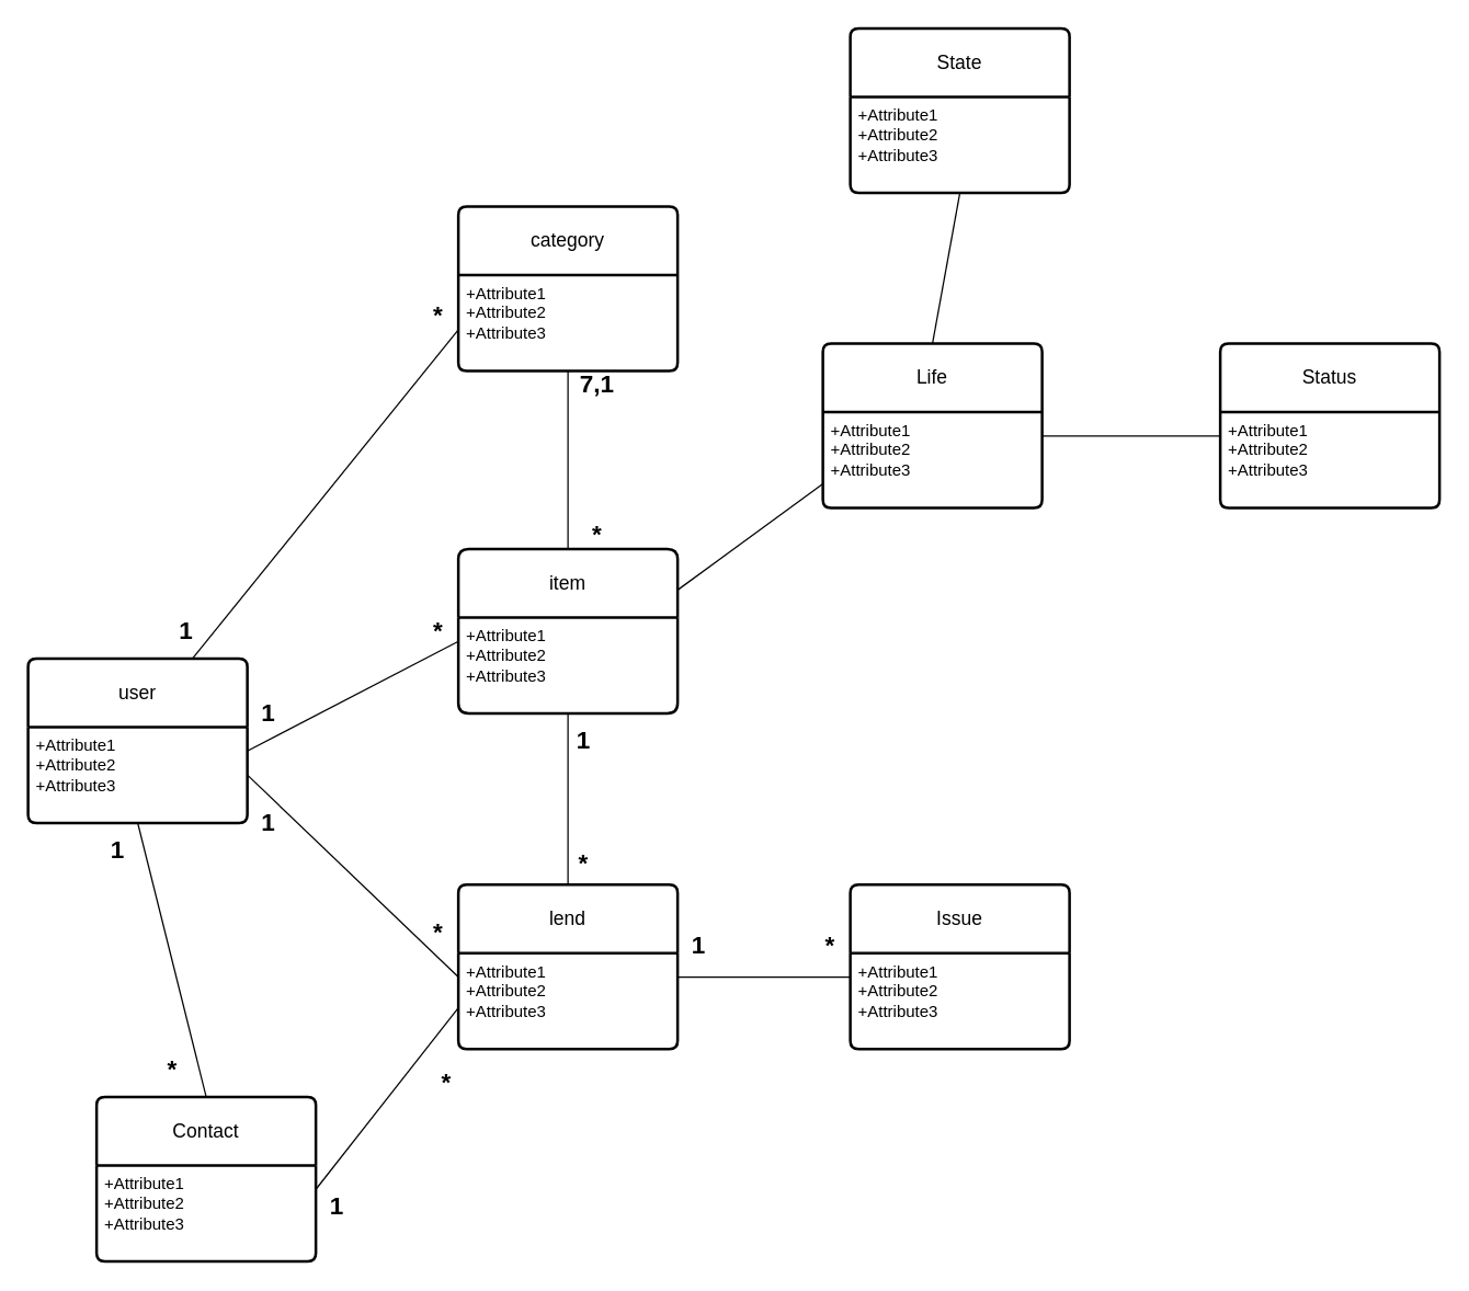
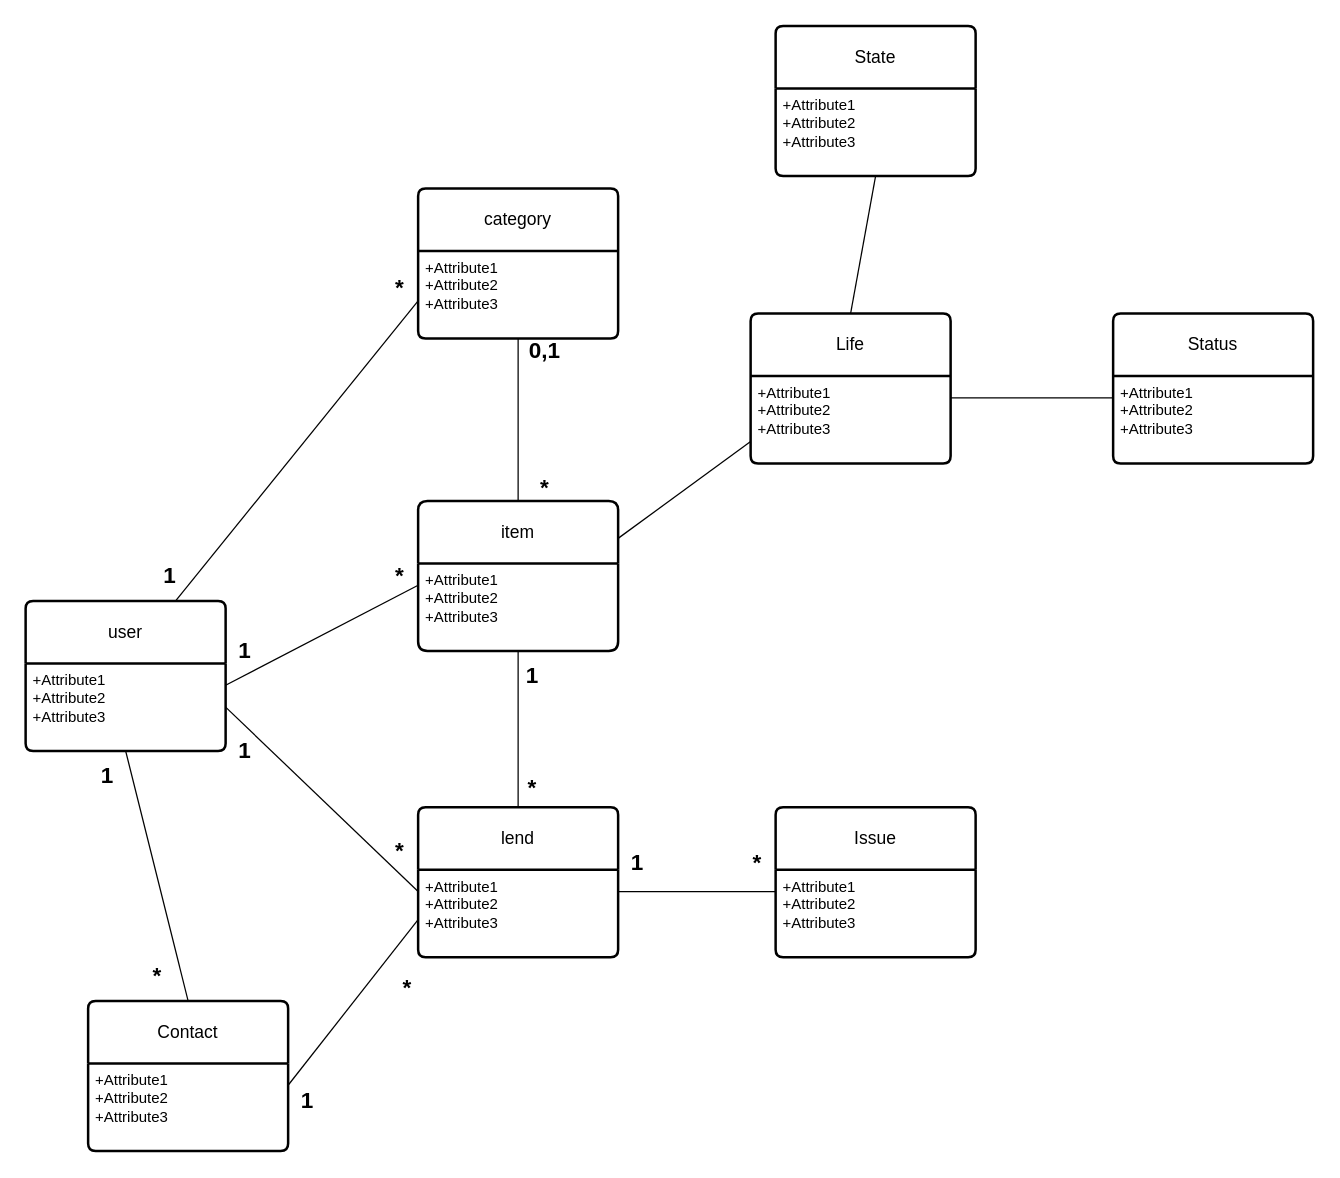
- <mxCell id="14" value="&lt;b&gt;&lt;font style=&quot;font-size: 18px;&quot;&gt;7,1&lt;/font&gt;&lt;/b&gt;" style="text;html=1;align=center;verticalAlign=middle;resizable=0;points=[];autosize=1;strokeColor=none;fillColor=none;" vertex="1" parent="1"><mxGeometry x="410" y="260" width="50" height="40" as="geometry" /></mxCell>
+ <mxCell id="14" value="&lt;b&gt;&lt;font style=&quot;font-size: 18px;&quot;&gt;0,1&lt;/font&gt;&lt;/b&gt;" style="text;html=1;align=center;verticalAlign=middle;resizable=0;points=[];autosize=1;strokeColor=none;fillColor=none;" vertex="1" parent="1"><mxGeometry x="410" y="260" width="50" height="40" as="geometry" /></mxCell>
